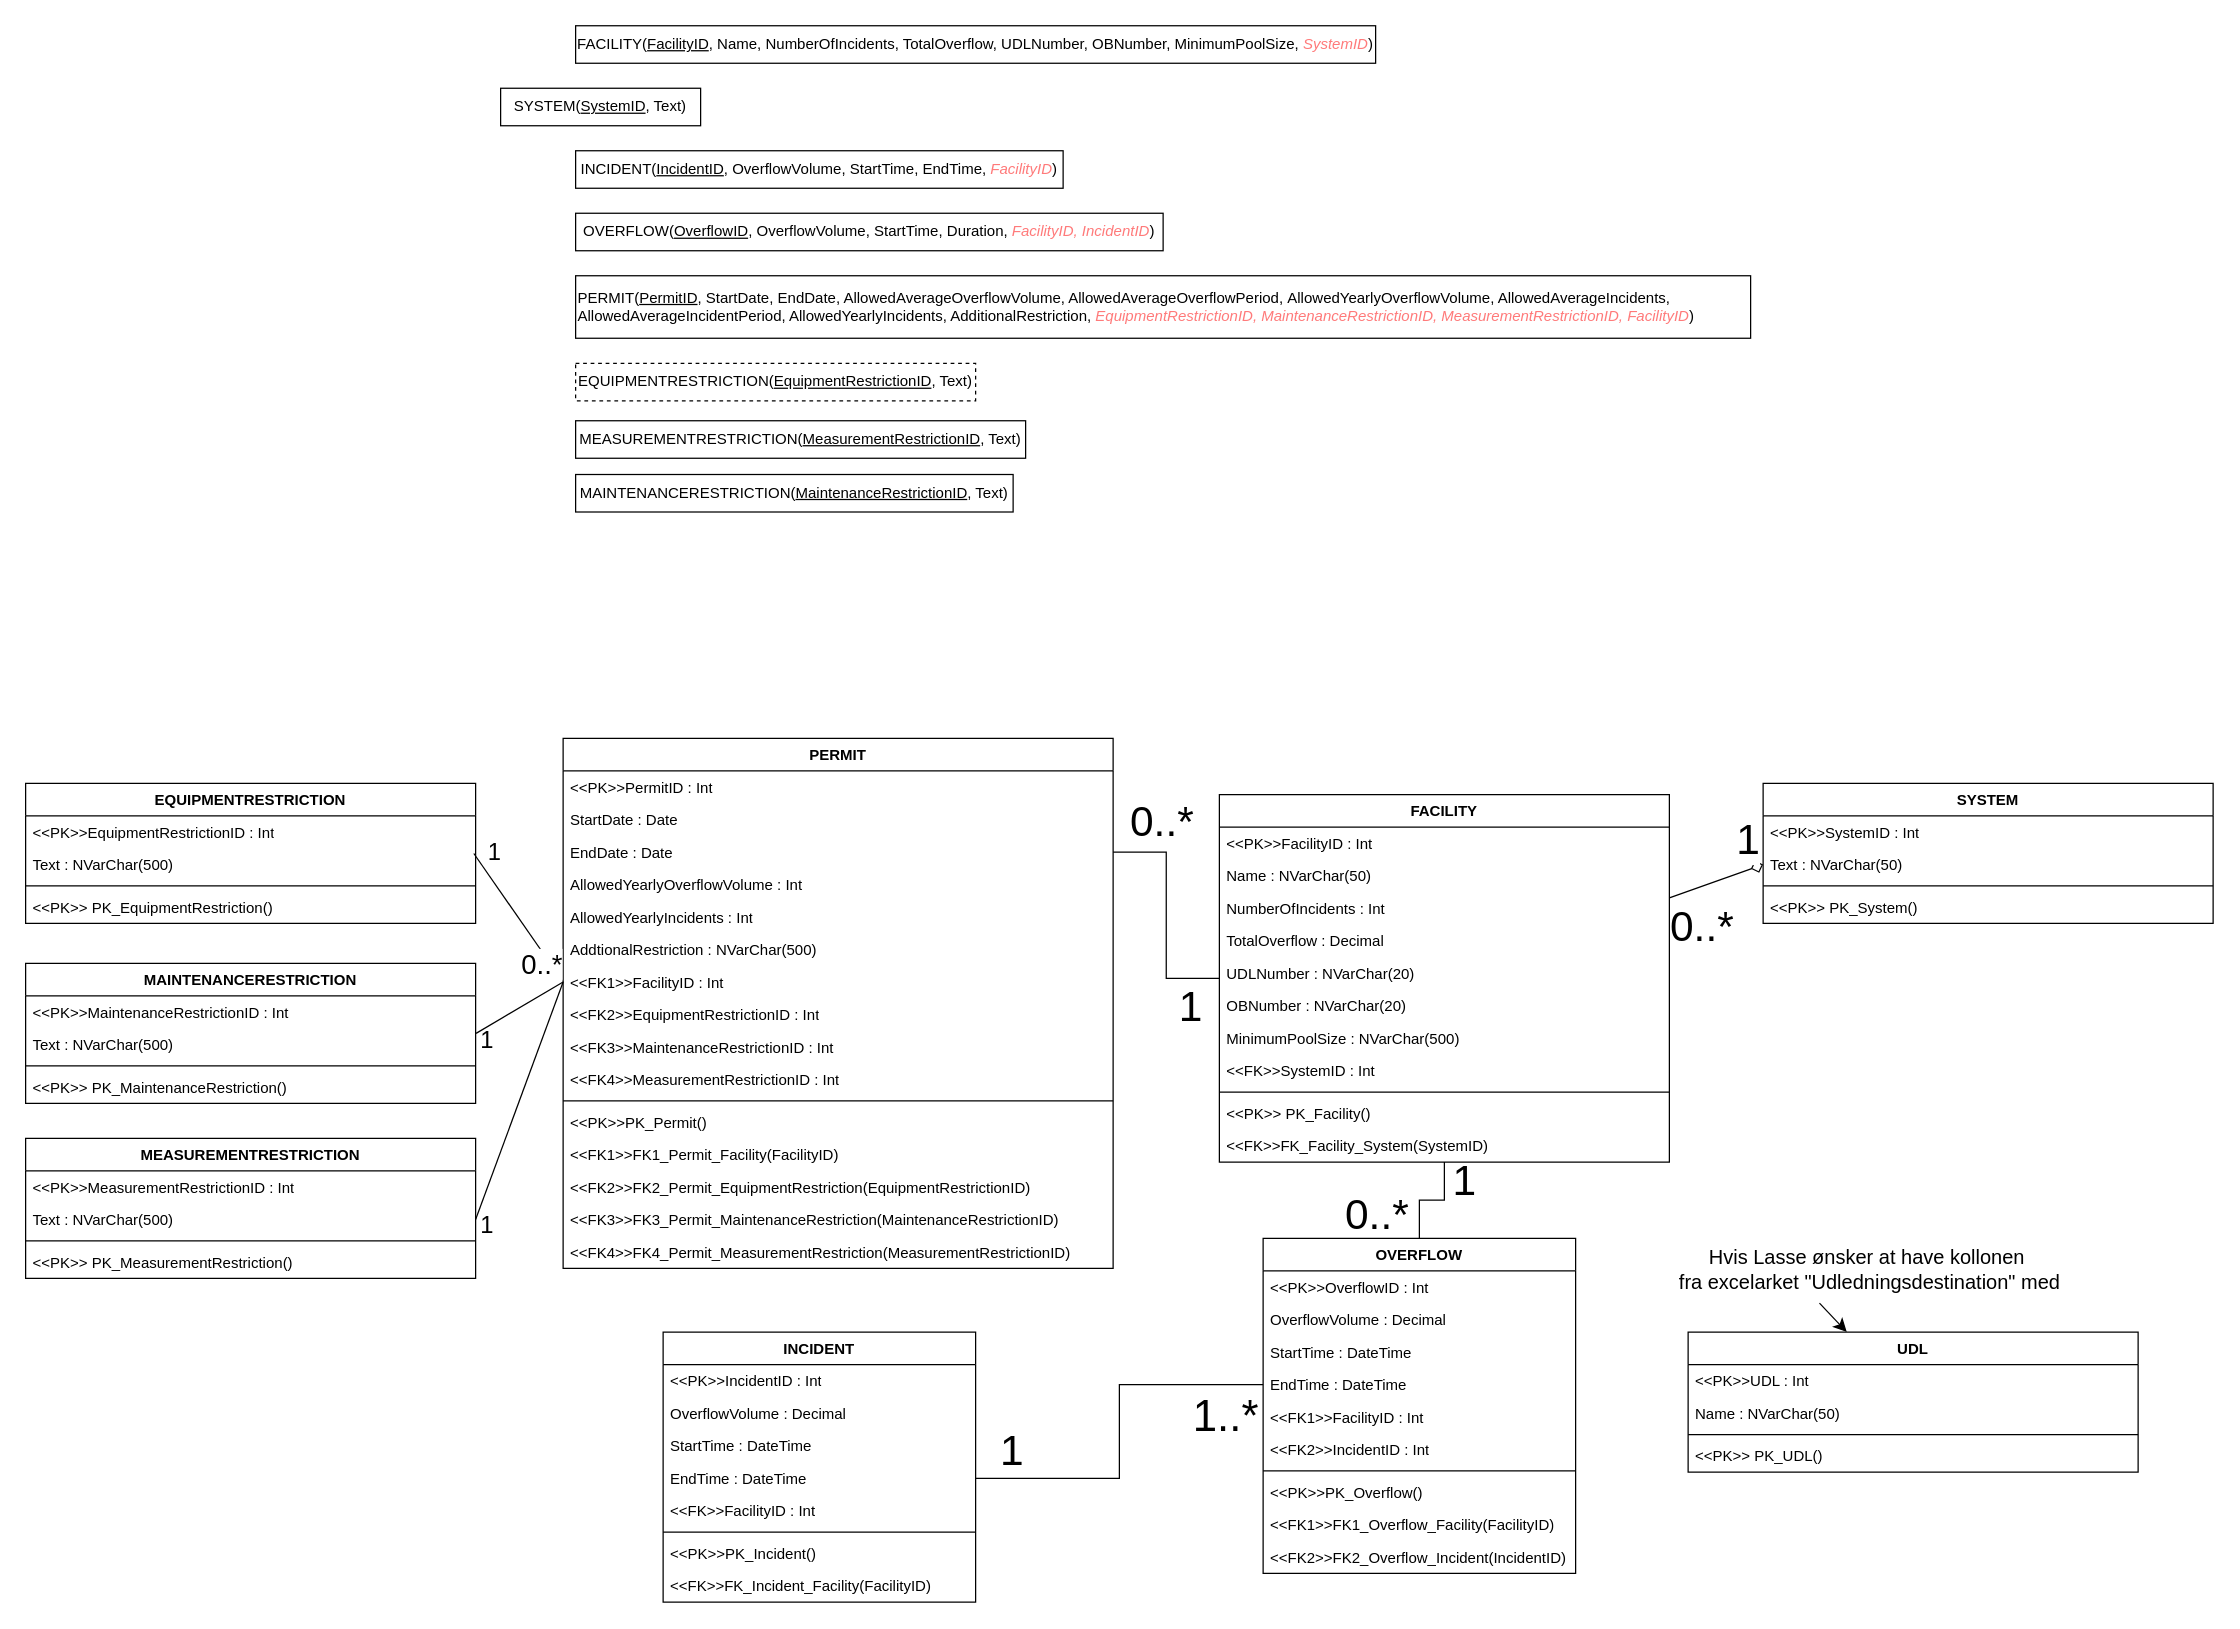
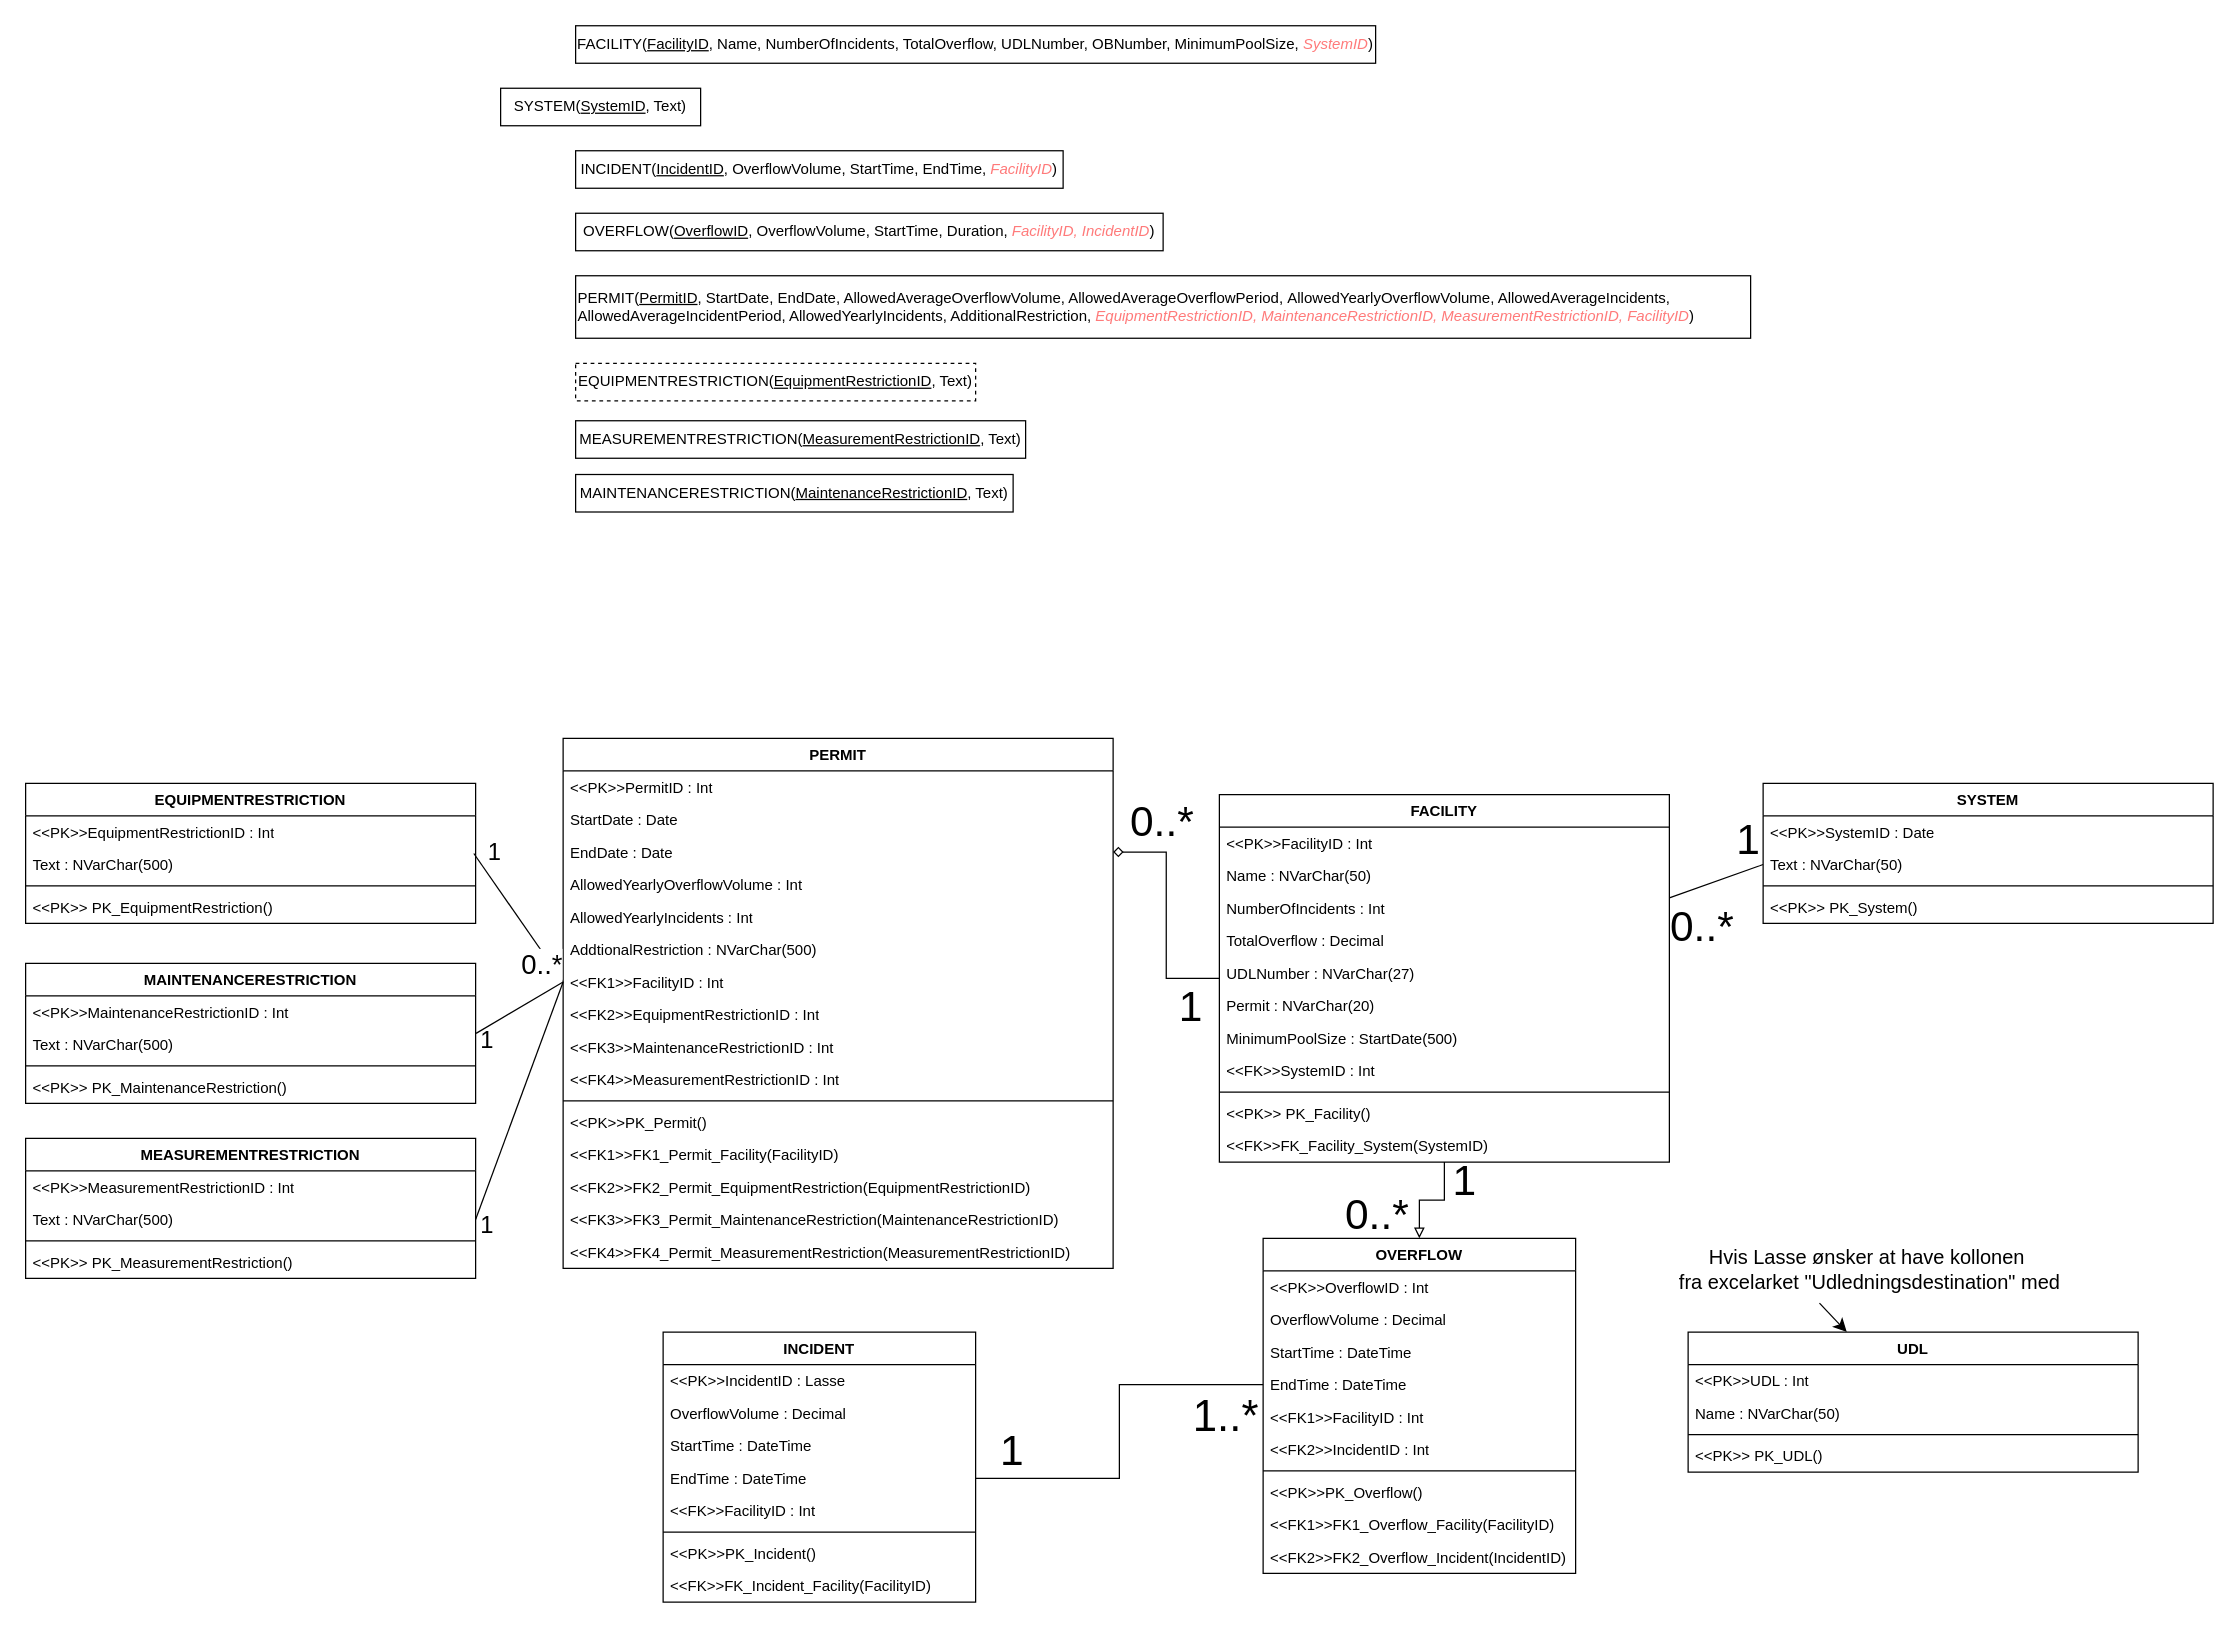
- <mxCell id="68" value="&amp;lt;&amp;lt;PK&amp;gt;&amp;gt;SystemID : Int" style="text;strokeColor=none;fillColor=none;align=left;verticalAlign=top;spacingLeft=4;spacingRight=4;overflow=hidden;rotatable=0;points=[[0,0.5],[1,0.5]];portConstraint=eastwest;whiteSpace=wrap;html=1;" parent="67" vertex="1"><mxGeometry y="26" width="360" height="26" as="geometry" /></mxCell>
+ <mxCell id="68" value="&amp;lt;&amp;lt;PK&amp;gt;&amp;gt;SystemID : Date" style="text;strokeColor=none;fillColor=none;align=left;verticalAlign=top;spacingLeft=4;spacingRight=4;overflow=hidden;rotatable=0;points=[[0,0.5],[1,0.5]];portConstraint=eastwest;whiteSpace=wrap;html=1;" parent="67" vertex="1"><mxGeometry y="26" width="360" height="26" as="geometry" /></mxCell>
- <mxCell id="6" value="" style="edgeStyle=orthogonalEdgeStyle;rounded=0;orthogonalLoop=1;jettySize=auto;html=1;entryX=1;entryY=0.5;entryDx=0;entryDy=0;endArrow=none;endFill=0;" parent="1" source="15" edge="1" target="39"><mxGeometry relative="1" as="geometry"><mxPoint x="880" y="639" as="targetPoint" /></mxGeometry></mxCell>
+ <mxCell id="6" value="" style="edgeStyle=orthogonalEdgeStyle;rounded=0;orthogonalLoop=1;jettySize=auto;html=1;entryX=1;entryY=0.5;entryDx=0;entryDy=0;endArrow=diamond;endFill=0;" parent="1" source="15" edge="1" target="39"><mxGeometry relative="1" as="geometry"><mxPoint x="880" y="639" as="targetPoint" /></mxGeometry></mxCell>
- <mxCell id="12" value="" style="edgeStyle=none;curved=1;rounded=0;orthogonalLoop=1;jettySize=auto;html=1;fontSize=12;startSize=8;endSize=8;entryX=0;entryY=0.5;entryDx=0;entryDy=0;endArrow=diamond;endFill=0;" parent="1" source="15" target="69" edge="1"><mxGeometry relative="1" as="geometry" /></mxCell>
+ <mxCell id="12" value="" style="edgeStyle=none;curved=1;rounded=0;orthogonalLoop=1;jettySize=auto;html=1;fontSize=12;startSize=8;endSize=8;entryX=0;entryY=0.5;entryDx=0;entryDy=0;endArrow=none;endFill=0;" parent="1" source="15" target="69" edge="1"><mxGeometry relative="1" as="geometry" /></mxCell>
- <mxCell id="20" value="UDLNumber :&amp;nbsp;NVarChar(20)" style="text;strokeColor=none;fillColor=none;align=left;verticalAlign=top;spacingLeft=4;spacingRight=4;overflow=hidden;rotatable=0;points=[[0,0.5],[1,0.5]];portConstraint=eastwest;whiteSpace=wrap;html=1;" parent="15" vertex="1"><mxGeometry y="130" width="360" height="26" as="geometry" /></mxCell>
+ <mxCell id="20" value="UDLNumber :&amp;nbsp;NVarChar(27)" style="text;strokeColor=none;fillColor=none;align=left;verticalAlign=top;spacingLeft=4;spacingRight=4;overflow=hidden;rotatable=0;points=[[0,0.5],[1,0.5]];portConstraint=eastwest;whiteSpace=wrap;html=1;" parent="15" vertex="1"><mxGeometry y="130" width="360" height="26" as="geometry" /></mxCell>
- <mxCell id="21" value="OBNumber :&amp;nbsp;NVarChar(20)" style="text;strokeColor=none;fillColor=none;align=left;verticalAlign=top;spacingLeft=4;spacingRight=4;overflow=hidden;rotatable=0;points=[[0,0.5],[1,0.5]];portConstraint=eastwest;whiteSpace=wrap;html=1;" parent="15" vertex="1"><mxGeometry y="156" width="360" height="26" as="geometry" /></mxCell>
+ <mxCell id="21" value="Permit :&amp;nbsp;NVarChar(20)" style="text;strokeColor=none;fillColor=none;align=left;verticalAlign=top;spacingLeft=4;spacingRight=4;overflow=hidden;rotatable=0;points=[[0,0.5],[1,0.5]];portConstraint=eastwest;whiteSpace=wrap;html=1;" parent="15" vertex="1"><mxGeometry y="156" width="360" height="26" as="geometry" /></mxCell>
- <mxCell id="22" value="MinimumPoolSize : NVarChar(500)" style="text;strokeColor=none;fillColor=none;align=left;verticalAlign=top;spacingLeft=4;spacingRight=4;overflow=hidden;rotatable=0;points=[[0,0.5],[1,0.5]];portConstraint=eastwest;whiteSpace=wrap;html=1;" parent="15" vertex="1"><mxGeometry y="182" width="360" height="26" as="geometry" /></mxCell>
+ <mxCell id="22" value="MinimumPoolSize : StartDate(500)" style="text;strokeColor=none;fillColor=none;align=left;verticalAlign=top;spacingLeft=4;spacingRight=4;overflow=hidden;rotatable=0;points=[[0,0.5],[1,0.5]];portConstraint=eastwest;whiteSpace=wrap;html=1;" parent="15" vertex="1"><mxGeometry y="182" width="360" height="26" as="geometry" /></mxCell>
- <mxCell id="9" value="" style="edgeStyle=orthogonalEdgeStyle;rounded=0;orthogonalLoop=1;jettySize=auto;html=1;entryX=0.5;entryY=0;entryDx=0;entryDy=0;endArrow=none;endFill=0;" parent="1" source="15" target="56" edge="1"><mxGeometry relative="1" as="geometry"><mxPoint x="1415" y="771" as="targetPoint" /></mxGeometry></mxCell>
+ <mxCell id="9" value="" style="edgeStyle=orthogonalEdgeStyle;rounded=0;orthogonalLoop=1;jettySize=auto;html=1;entryX=0.5;entryY=0;entryDx=0;entryDy=0;endArrow=block;endFill=0;" parent="1" source="15" target="56" edge="1"><mxGeometry relative="1" as="geometry"><mxPoint x="1415" y="771" as="targetPoint" /></mxGeometry></mxCell>
- <mxCell id="28" value="&amp;lt;&amp;lt;PK&amp;gt;&amp;gt;IncidentID : Int&lt;div&gt;&lt;br&gt;&lt;/div&gt;" style="text;strokeColor=none;fillColor=none;align=left;verticalAlign=top;spacingLeft=4;spacingRight=4;overflow=hidden;rotatable=0;points=[[0,0.5],[1,0.5]];portConstraint=eastwest;whiteSpace=wrap;html=1;" parent="27" vertex="1"><mxGeometry y="26" width="250" height="26" as="geometry" /></mxCell>
+ <mxCell id="28" value="&amp;lt;&amp;lt;PK&amp;gt;&amp;gt;IncidentID : Lasse&lt;div&gt;&lt;br&gt;&lt;/div&gt;" style="text;strokeColor=none;fillColor=none;align=left;verticalAlign=top;spacingLeft=4;spacingRight=4;overflow=hidden;rotatable=0;points=[[0,0.5],[1,0.5]];portConstraint=eastwest;whiteSpace=wrap;html=1;" parent="27" vertex="1"><mxGeometry y="26" width="250" height="26" as="geometry" /></mxCell>
